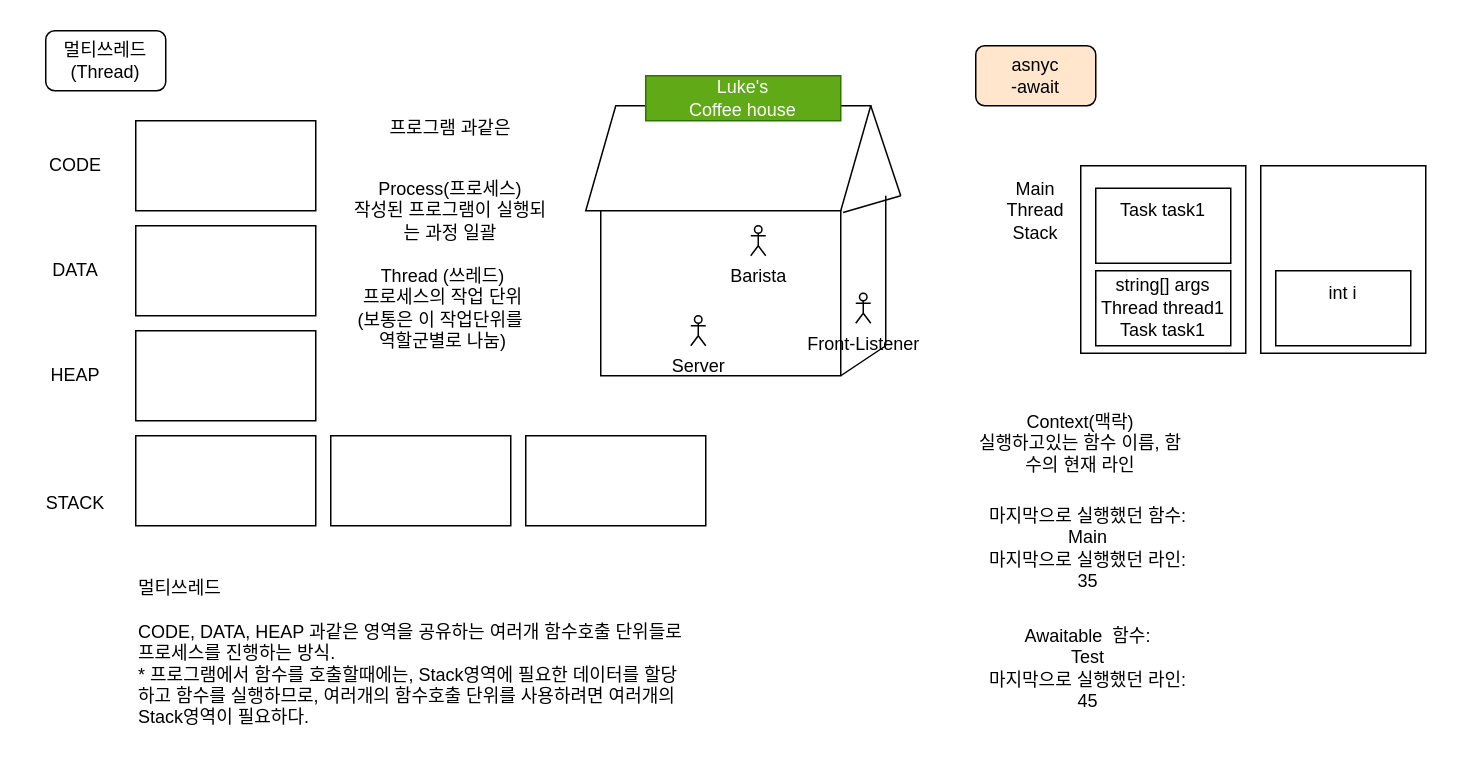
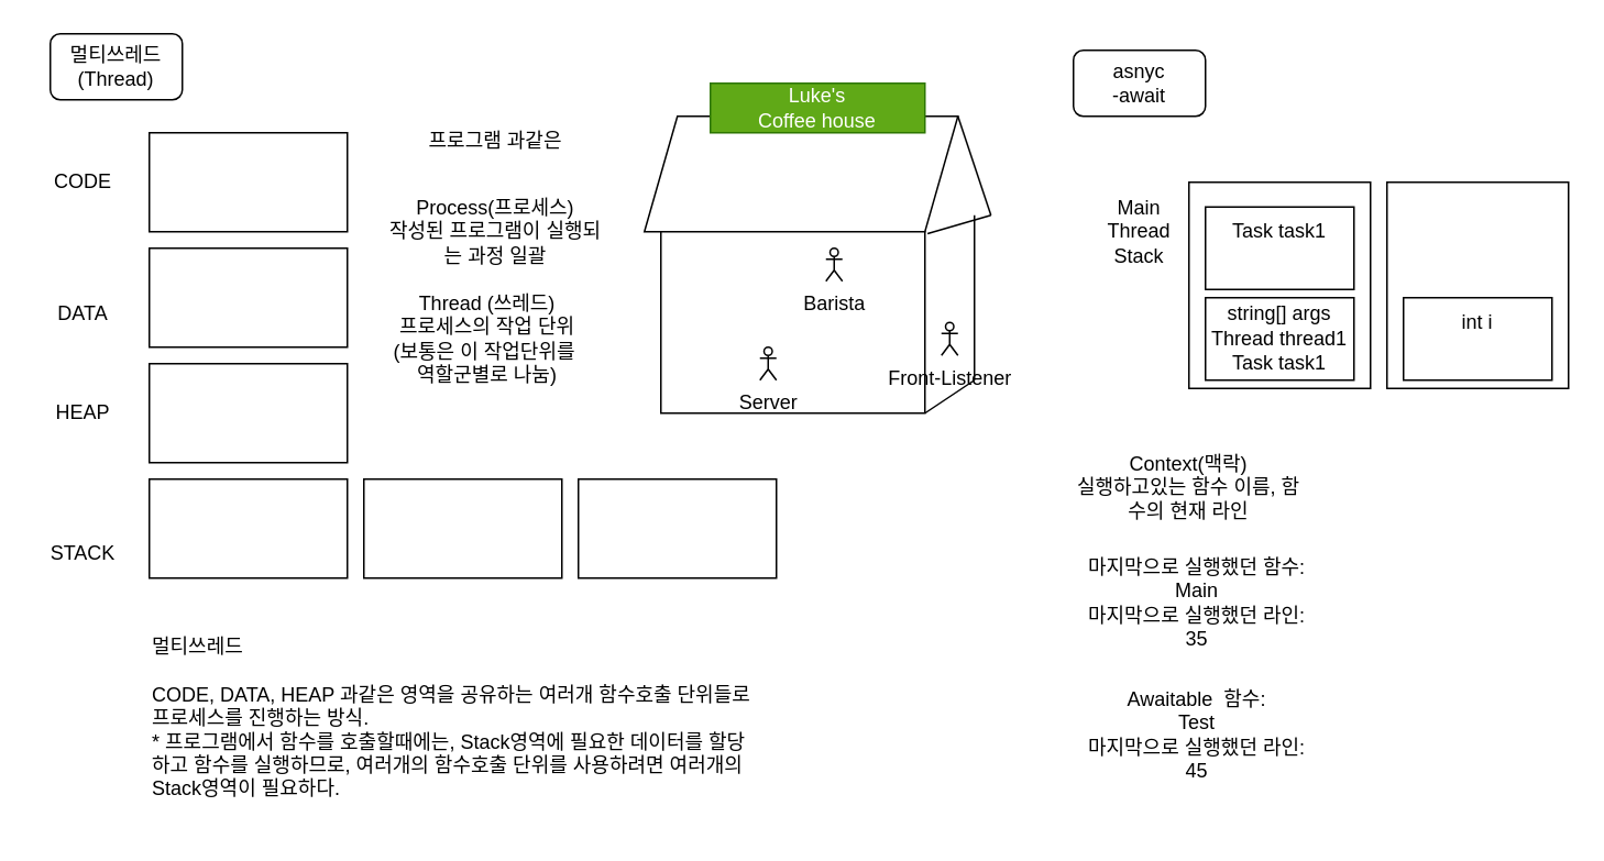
- <mxCell id="27" value="asnyc&lt;div&gt;-await&lt;/div&gt;" style="rounded=1;whiteSpace=wrap;html=1;fillColor=#ffe6cc;" vertex="1" parent="1"><mxGeometry x="650" y="30" width="80" height="40" as="geometry" /></mxCell>
+ <mxCell id="27" value="asnyc&lt;div&gt;-await&lt;/div&gt;" style="rounded=1;whiteSpace=wrap;html=1;" vertex="1" parent="1"><mxGeometry x="650" y="30" width="80" height="40" as="geometry" /></mxCell>
- <mxCell id="5" value="DATA" style="text;html=1;align=center;verticalAlign=middle;whiteSpace=wrap;rounded=0;" vertex="1" parent="1"><mxGeometry y="165" width="60" height="30" as="geometry" x="20" /></mxCell>
+ <mxCell id="5" value="DATA" style="text;html=1;align=center;verticalAlign=middle;whiteSpace=wrap;rounded=0;" vertex="1" parent="1"><mxGeometry x="20" y="175" width="60" height="30" as="geometry" /></mxCell>
